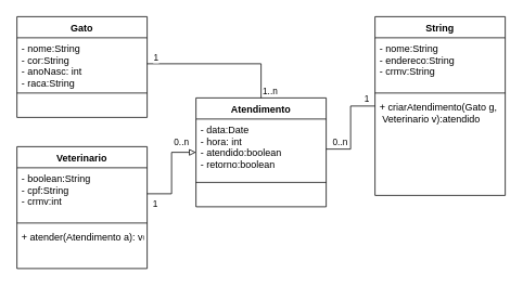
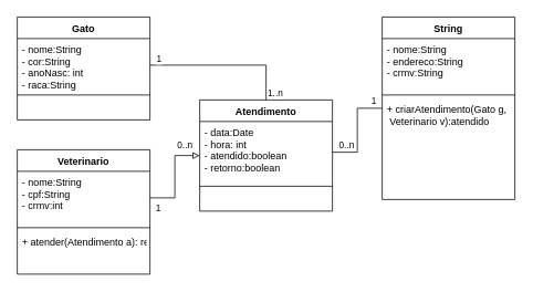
- <mxCell id="11" value="- boolean:String&#10;- cpf:String&#10;- crmv:int" style="text;strokeColor=none;fillColor=none;align=left;verticalAlign=top;spacingLeft=4;spacingRight=4;overflow=hidden;rotatable=0;points=[[0,0.5],[1,0.5]];portConstraint=eastwest;" vertex="1" parent="10"><mxGeometry y="26" width="160" height="64" as="geometry" /></mxCell>
+ <mxCell id="11" value="- nome:String&#10;- cpf:String&#10;- crmv:int" style="text;strokeColor=none;fillColor=none;align=left;verticalAlign=top;spacingLeft=4;spacingRight=4;overflow=hidden;rotatable=0;points=[[0,0.5],[1,0.5]];portConstraint=eastwest;" vertex="1" parent="10"><mxGeometry y="26" width="160" height="64" as="geometry" /></mxCell>
- <mxCell id="13" value="+ atender(Atendimento a): void" style="text;strokeColor=none;fillColor=none;align=left;verticalAlign=top;spacingLeft=4;spacingRight=4;overflow=hidden;rotatable=0;points=[[0,0.5],[1,0.5]];portConstraint=eastwest;" vertex="1" parent="10"><mxGeometry y="98" width="160" height="52" as="geometry" /></mxCell>
+ <mxCell id="13" value="+ atender(Atendimento a): retorno" style="text;strokeColor=none;fillColor=none;align=left;verticalAlign=top;spacingLeft=4;spacingRight=4;overflow=hidden;rotatable=0;points=[[0,0.5],[1,0.5]];portConstraint=eastwest;" vertex="1" parent="10"><mxGeometry y="98" width="160" height="52" as="geometry" /></mxCell>
